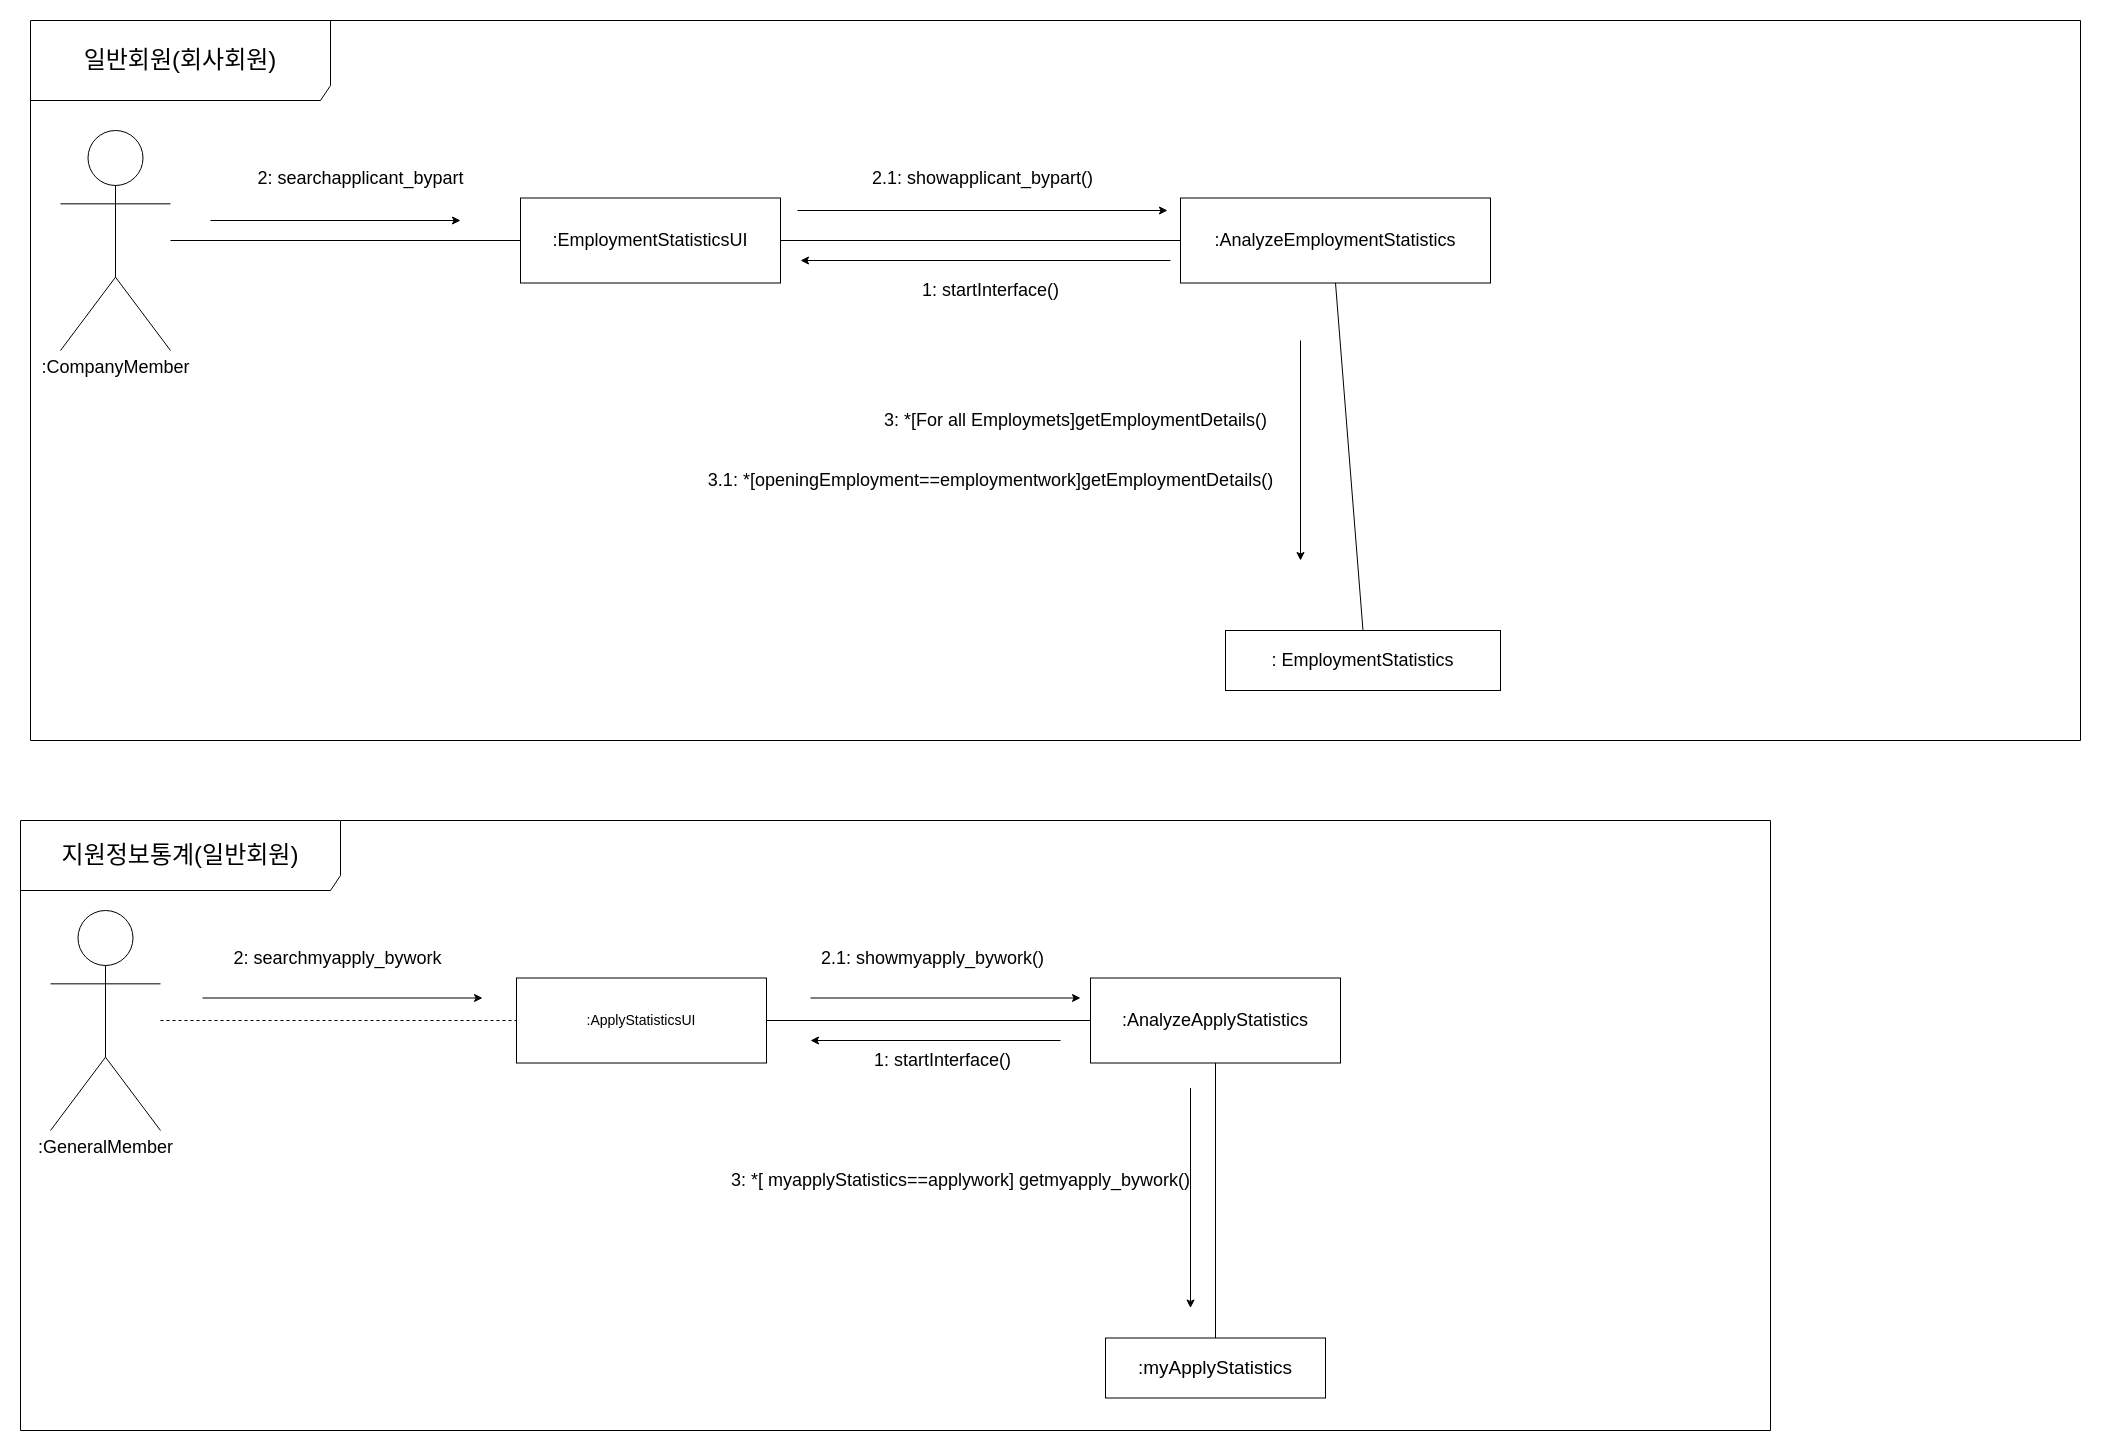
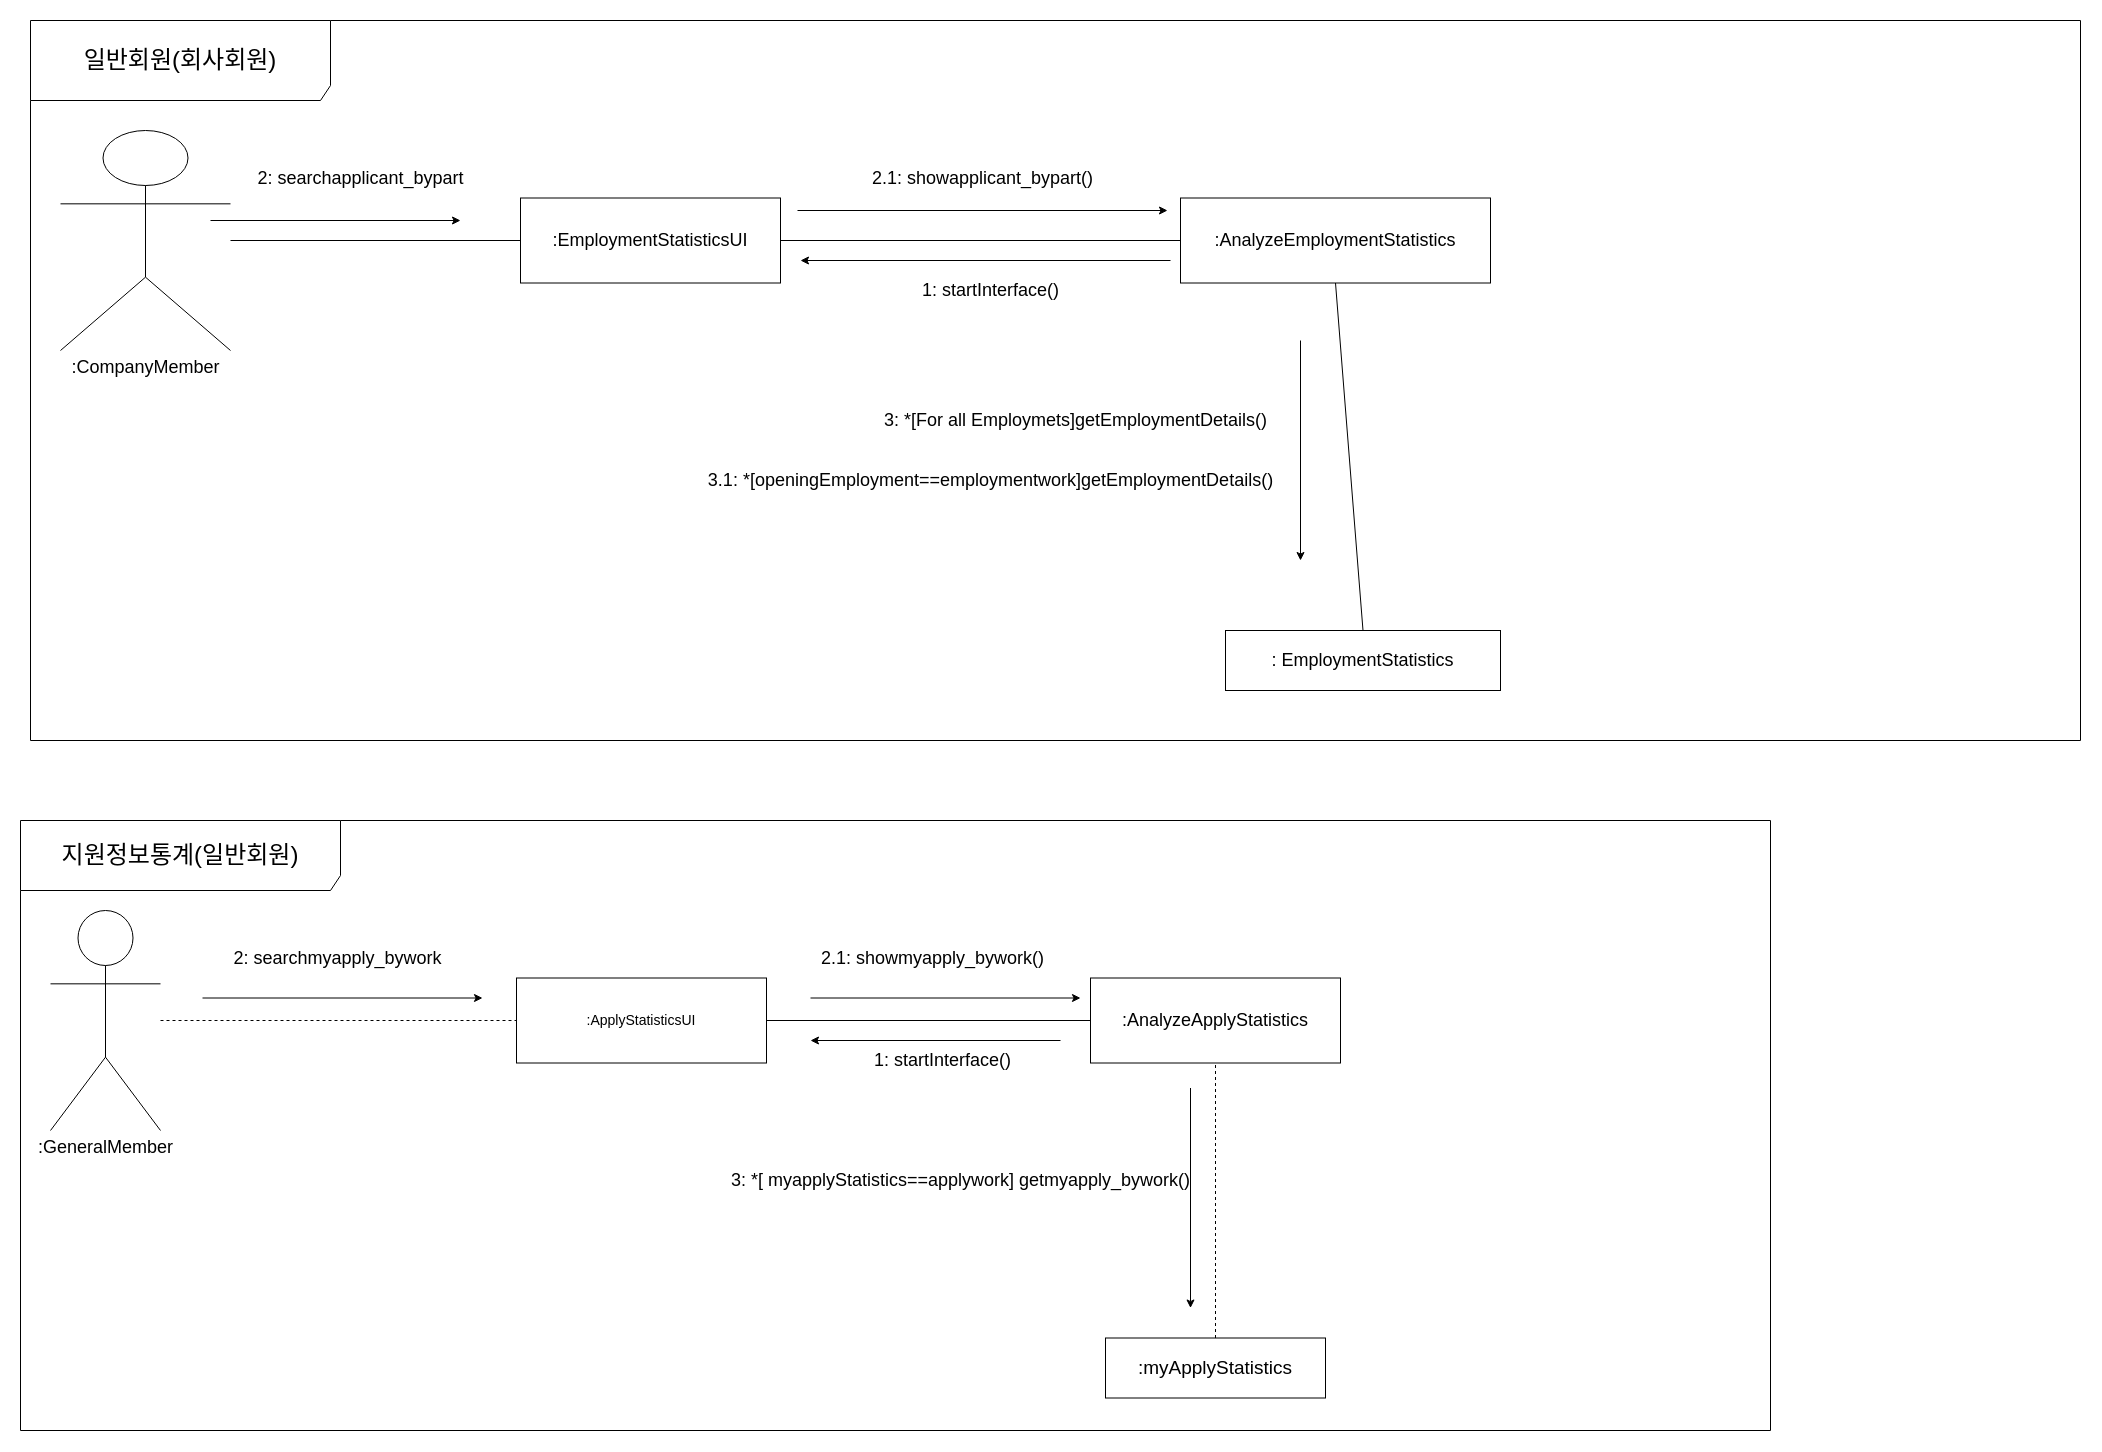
- <mxCell id="19" value="&lt;font style=&quot;font-size: 18px;&quot;&gt;:CompanyMember&lt;/font&gt;" style="shape=umlActor;verticalLabelPosition=bottom;verticalAlign=top;html=1;outlineConnect=0;" parent="1" vertex="1"><mxGeometry x="60" y="130" width="110" height="220" as="geometry" /></mxCell>
+ <mxCell id="19" value="&lt;font style=&quot;font-size: 18px;&quot;&gt;:CompanyMember&lt;/font&gt;" style="shape=umlActor;verticalLabelPosition=bottom;verticalAlign=top;html=1;outlineConnect=0;" parent="1" vertex="1"><mxGeometry x="60" y="130" width="170" height="220" as="geometry" /></mxCell>
- <mxCell id="12" value="" style="endArrow=none;html=1;rounded=0;entryX=0.5;entryY=1;entryDx=0;entryDy=0;exitX=0.5;exitY=0;exitDx=0;exitDy=0;" parent="1" source="11" target="4" edge="1"><mxGeometry width="50" height="50" relative="1" as="geometry"><mxPoint x="900" y="1217.5" as="sourcePoint" /><mxPoint x="950" y="1167.5" as="targetPoint" /></mxGeometry></mxCell>
+ <mxCell id="12" value="" style="endArrow=none;html=1;rounded=0;entryX=0.5;entryY=1;entryDx=0;entryDy=0;exitX=0.5;exitY=0;exitDx=0;exitDy=0;dashed=1;" parent="1" source="11" target="4" edge="1"><mxGeometry width="50" height="50" relative="1" as="geometry"><mxPoint x="900" y="1217.5" as="sourcePoint" /><mxPoint x="950" y="1167.5" as="targetPoint" /></mxGeometry></mxCell>
